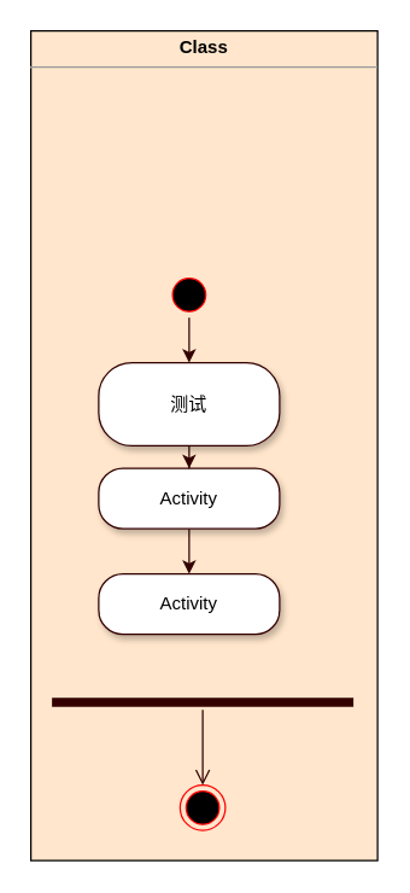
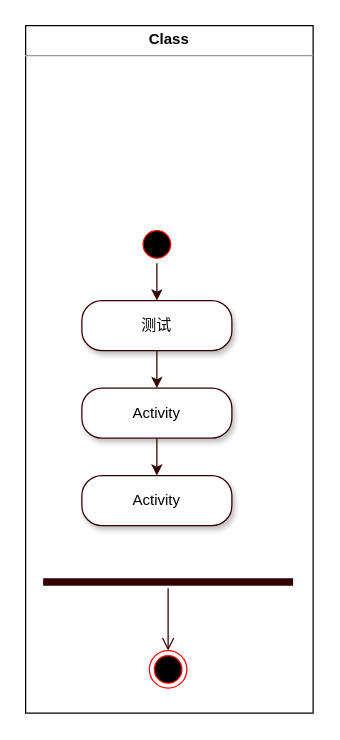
- <mxCell id="7" value="测试" style="rounded=1;whiteSpace=wrap;html=1;arcSize=40;fontColor=#000000;fillColor=#FFFFFF;strokeColor=#330000;shadow=1;" vertex="1" parent="1"><mxGeometry x="65" y="240" width="120" height="55" as="geometry" /></mxCell>
+ <mxCell id="7" value="测试" style="rounded=1;whiteSpace=wrap;html=1;arcSize=40;fontColor=#000000;fillColor=#FFFFFF;strokeColor=#330000;shadow=1;" vertex="1" parent="1"><mxGeometry x="65" y="240" width="120" height="40" as="geometry" /></mxCell>
- <mxCell id="2" value="&lt;p style=&quot;margin:0px;margin-top:4px;text-align:center;&quot;&gt;&lt;b&gt;Class&lt;/b&gt;&lt;/p&gt;&lt;hr size=&quot;1&quot;/&gt;&lt;div style=&quot;height:2px;&quot;&gt;&lt;/div&gt;" style="verticalAlign=top;align=left;overflow=fill;fontSize=12;fontFamily=Helvetica;html=1;fillColor=#ffe6cc;" vertex="1" parent="1"><mxGeometry x="20" y="20" width="230" height="550" as="geometry" /></mxCell>
+ <mxCell id="2" value="&lt;p style=&quot;margin:0px;margin-top:4px;text-align:center;&quot;&gt;&lt;b&gt;Class&lt;/b&gt;&lt;/p&gt;&lt;hr size=&quot;1&quot;/&gt;&lt;div style=&quot;height:2px;&quot;&gt;&lt;/div&gt;" style="verticalAlign=top;align=left;overflow=fill;fontSize=12;fontFamily=Helvetica;html=1;" vertex="1" parent="1"><mxGeometry x="20" y="20" width="230" height="550" as="geometry" /></mxCell>
